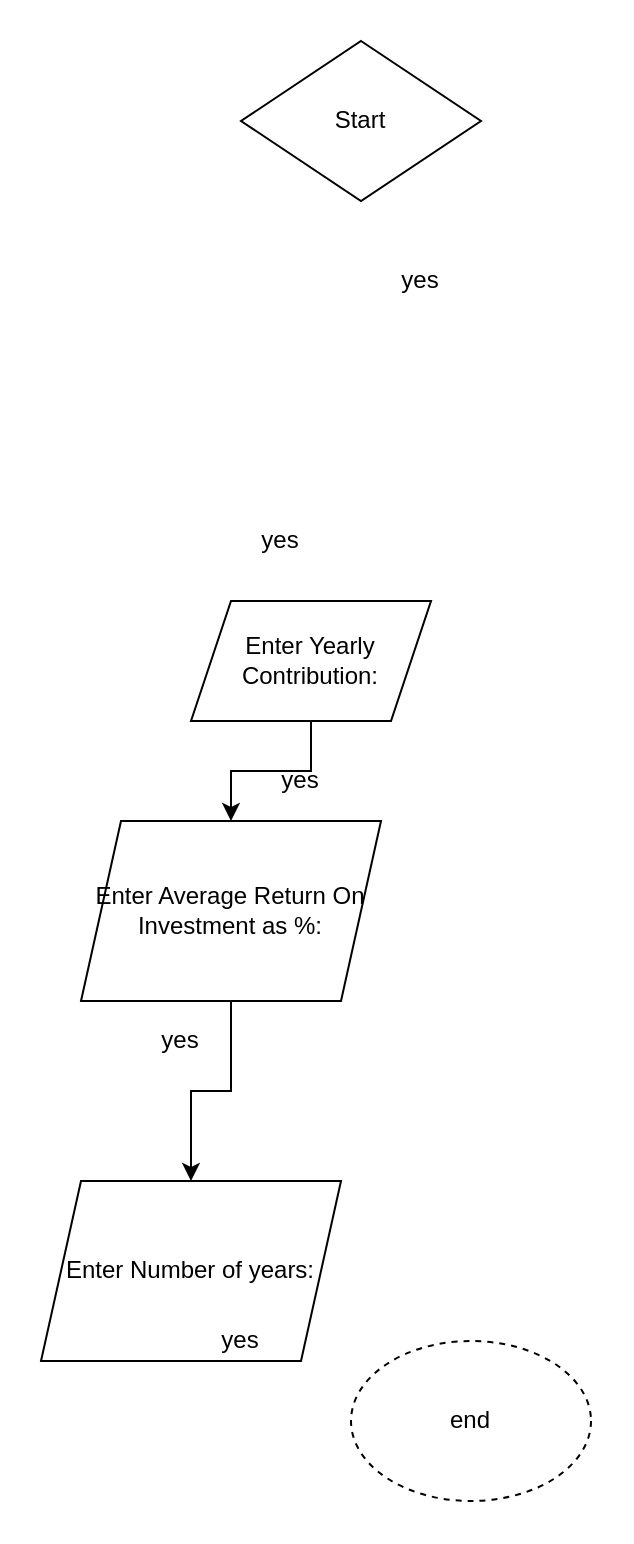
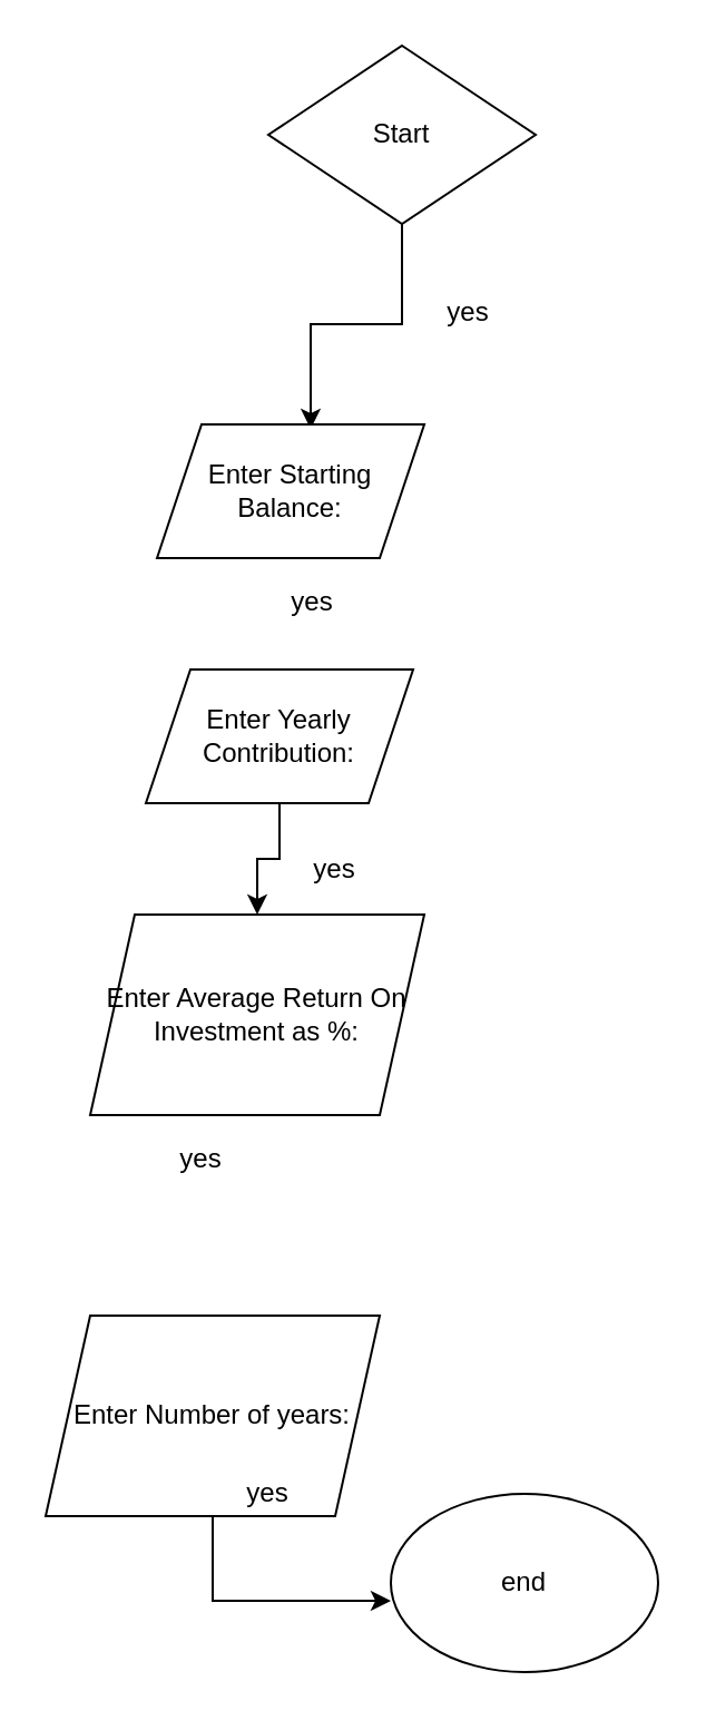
+ <mxCell id="2" style="edgeStyle=orthogonalEdgeStyle;rounded=0;orthogonalLoop=1;jettySize=auto;html=1;exitX=0.5;exitY=1;exitDx=0;exitDy=0;entryX=0.575;entryY=0.033;entryDx=0;entryDy=0;entryPerimeter=0;" edge="1" parent="1" source="3" target="4"><mxGeometry relative="1" as="geometry" /></mxCell>
+ <mxCell id="4" value="Enter Starting Balance:" style="shape=parallelogram;perimeter=parallelogramPerimeter;whiteSpace=wrap;html=1;fixedSize=1;" vertex="1" parent="1"><mxGeometry x="70" y="190" width="120" height="60" as="geometry" /></mxCell>
- <mxCell id="8" value="Enter Yearly Contribution:" style="shape=parallelogram;perimeter=parallelogramPerimeter;whiteSpace=wrap;html=1;fixedSize=1;" vertex="1" parent="1"><mxGeometry x="95" y="300" width="120" height="60" as="geometry" /></mxCell>
+ <mxCell id="8" value="Enter Yearly Contribution:" style="shape=parallelogram;perimeter=parallelogramPerimeter;whiteSpace=wrap;html=1;fixedSize=1;" vertex="1" parent="1"><mxGeometry x="65" y="300" width="120" height="60" as="geometry" /></mxCell>
- <mxCell id="10" style="edgeStyle=orthogonalEdgeStyle;rounded=0;orthogonalLoop=1;jettySize=auto;html=1;exitX=0.5;exitY=1;exitDx=0;exitDy=0;entryX=0.5;entryY=0;entryDx=0;entryDy=0;" edge="1" parent="1" source="11" target="14"><mxGeometry relative="1" as="geometry" /></mxCell>
- <mxCell id="6" value="end " style="ellipse;whiteSpace=wrap;html=1;dashed=1;" vertex="1" parent="1"><mxGeometry x="175" y="670" width="120" height="80" as="geometry" /></mxCell>
+ <mxCell id="6" value="end " style="ellipse;whiteSpace=wrap;html=1;" vertex="1" parent="1"><mxGeometry x="175" y="670" width="120" height="80" as="geometry" /></mxCell>
+ <mxCell id="13" style="edgeStyle=orthogonalEdgeStyle;rounded=0;orthogonalLoop=1;jettySize=auto;html=1;exitX=0.5;exitY=1;exitDx=0;exitDy=0;entryX=0;entryY=0.6;entryDx=0;entryDy=0;entryPerimeter=0;" edge="1" parent="1" source="14" target="6"><mxGeometry relative="1" as="geometry"><mxPoint x="160" y="1100" as="targetPoint" /></mxGeometry></mxCell>
